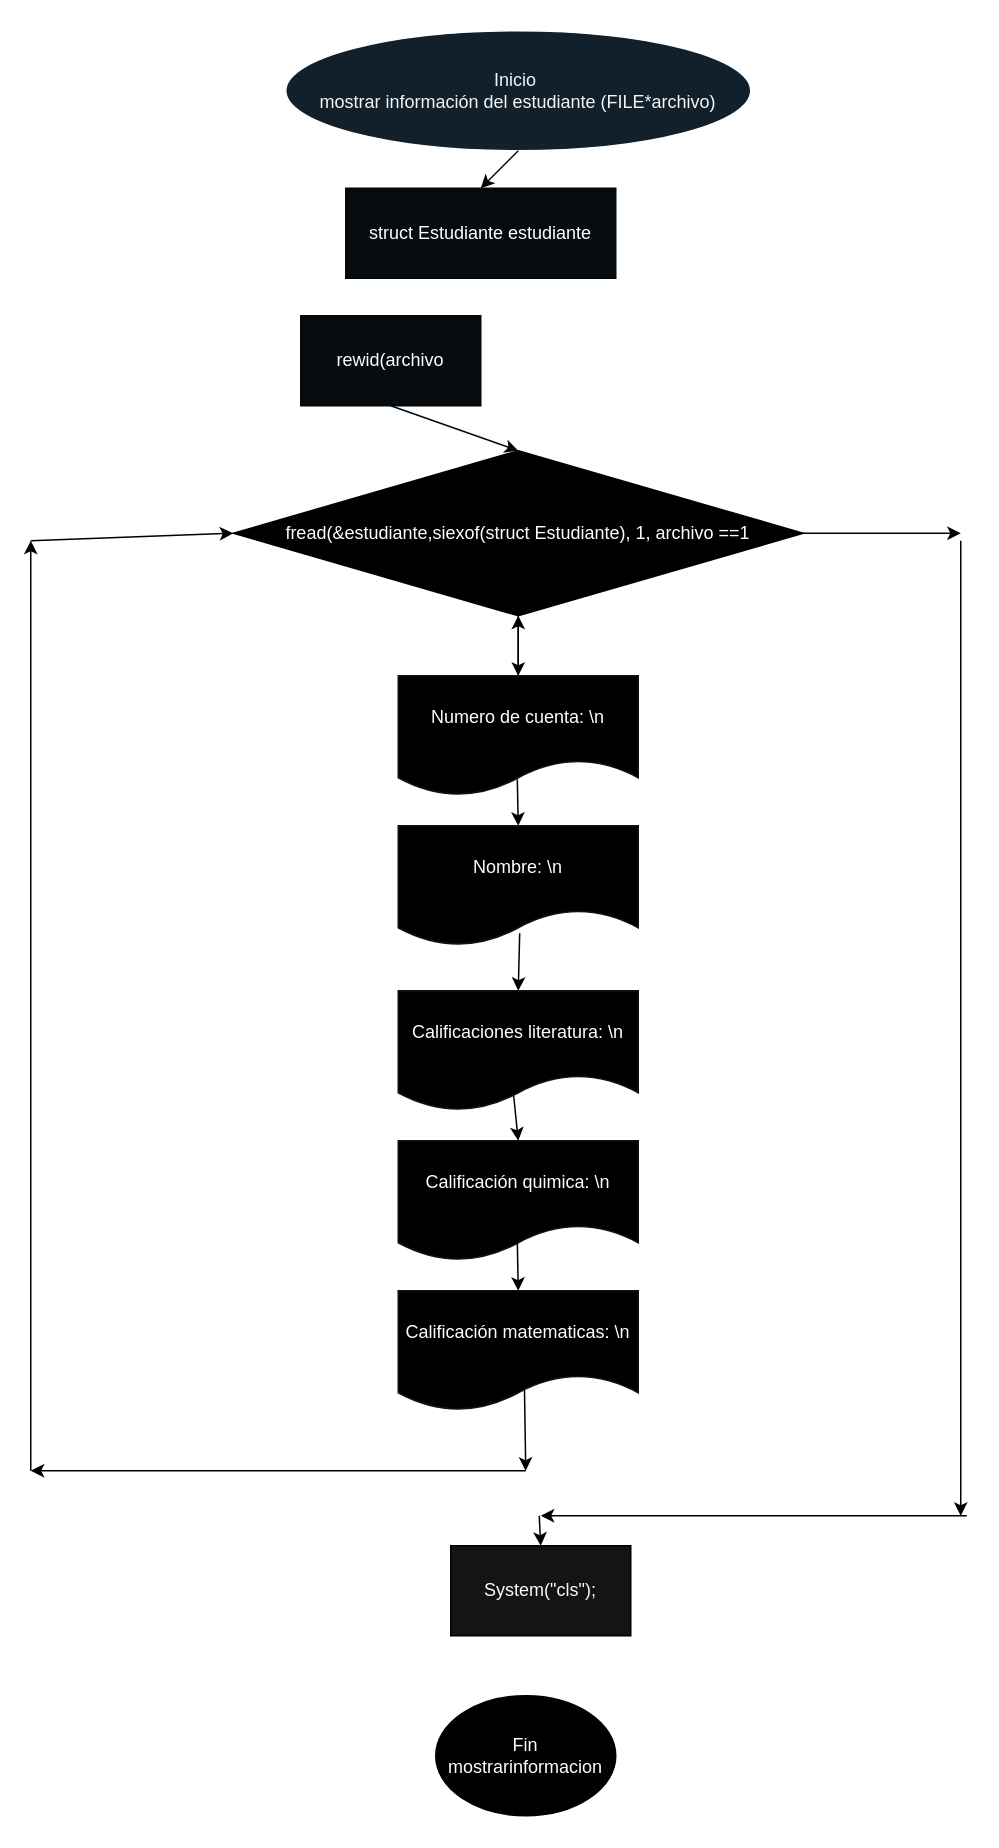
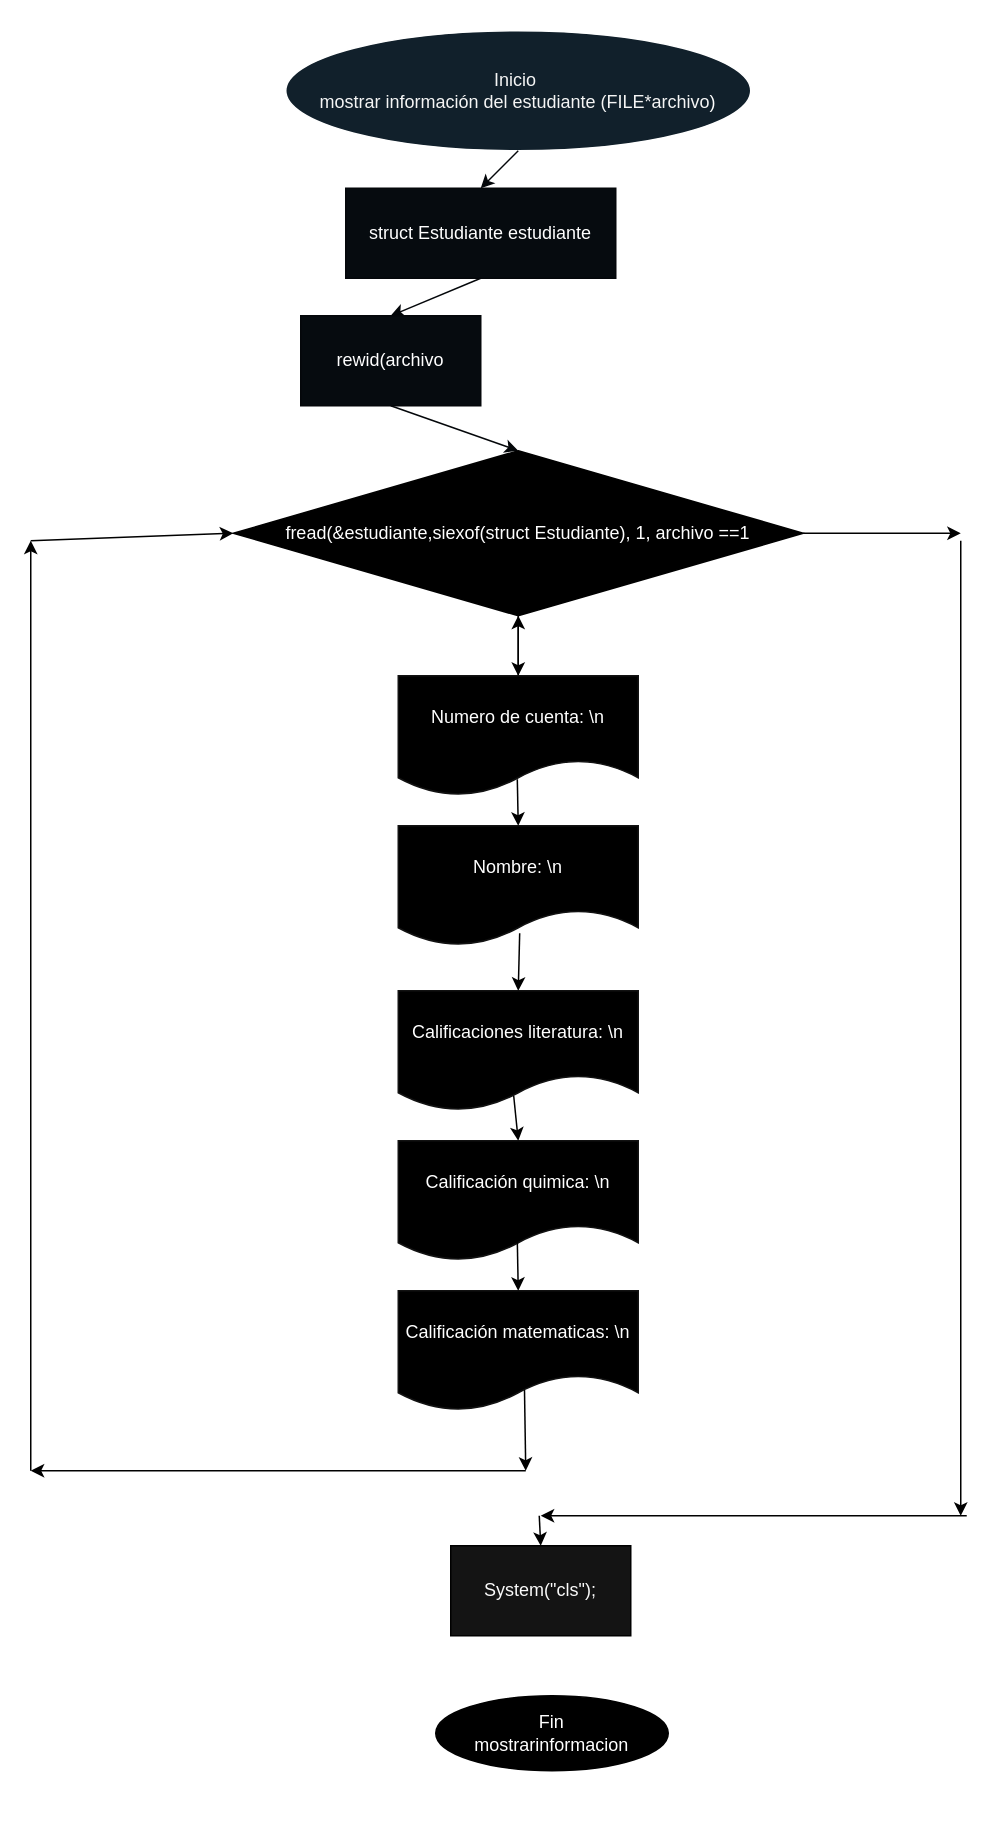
+ <mxCell id="5" value="" style="endArrow=classic;html=1;rounded=0;exitX=0.5;exitY=1;exitDx=0;exitDy=0;entryX=0.5;entryY=0;entryDx=0;entryDy=0;labelBackgroundColor=none;strokeColor=#04070A;fontColor=default;" edge="1" parent="1" source="4" target="6"><mxGeometry width="50" height="50" relative="1" as="geometry"><mxPoint x="320" y="270" as="sourcePoint" /><mxPoint x="345" y="260" as="targetPoint" /></mxGeometry></mxCell>
- <mxCell id="29" value="Fin&lt;br&gt;mostrarinformacion" style="ellipse;whiteSpace=wrap;html=1;fontColor=#FFFFFF;fillColor=#000000;" vertex="1" parent="1"><mxGeometry x="290" y="1130" width="120" height="80" as="geometry" /></mxCell>
+ <mxCell id="29" value="Fin&lt;br&gt;mostrarinformacion" style="ellipse;whiteSpace=wrap;html=1;fontColor=#FFFFFF;fillColor=#000000;" vertex="1" parent="1"><mxGeometry x="290" y="1130" width="155" height="50" as="geometry" /></mxCell>
